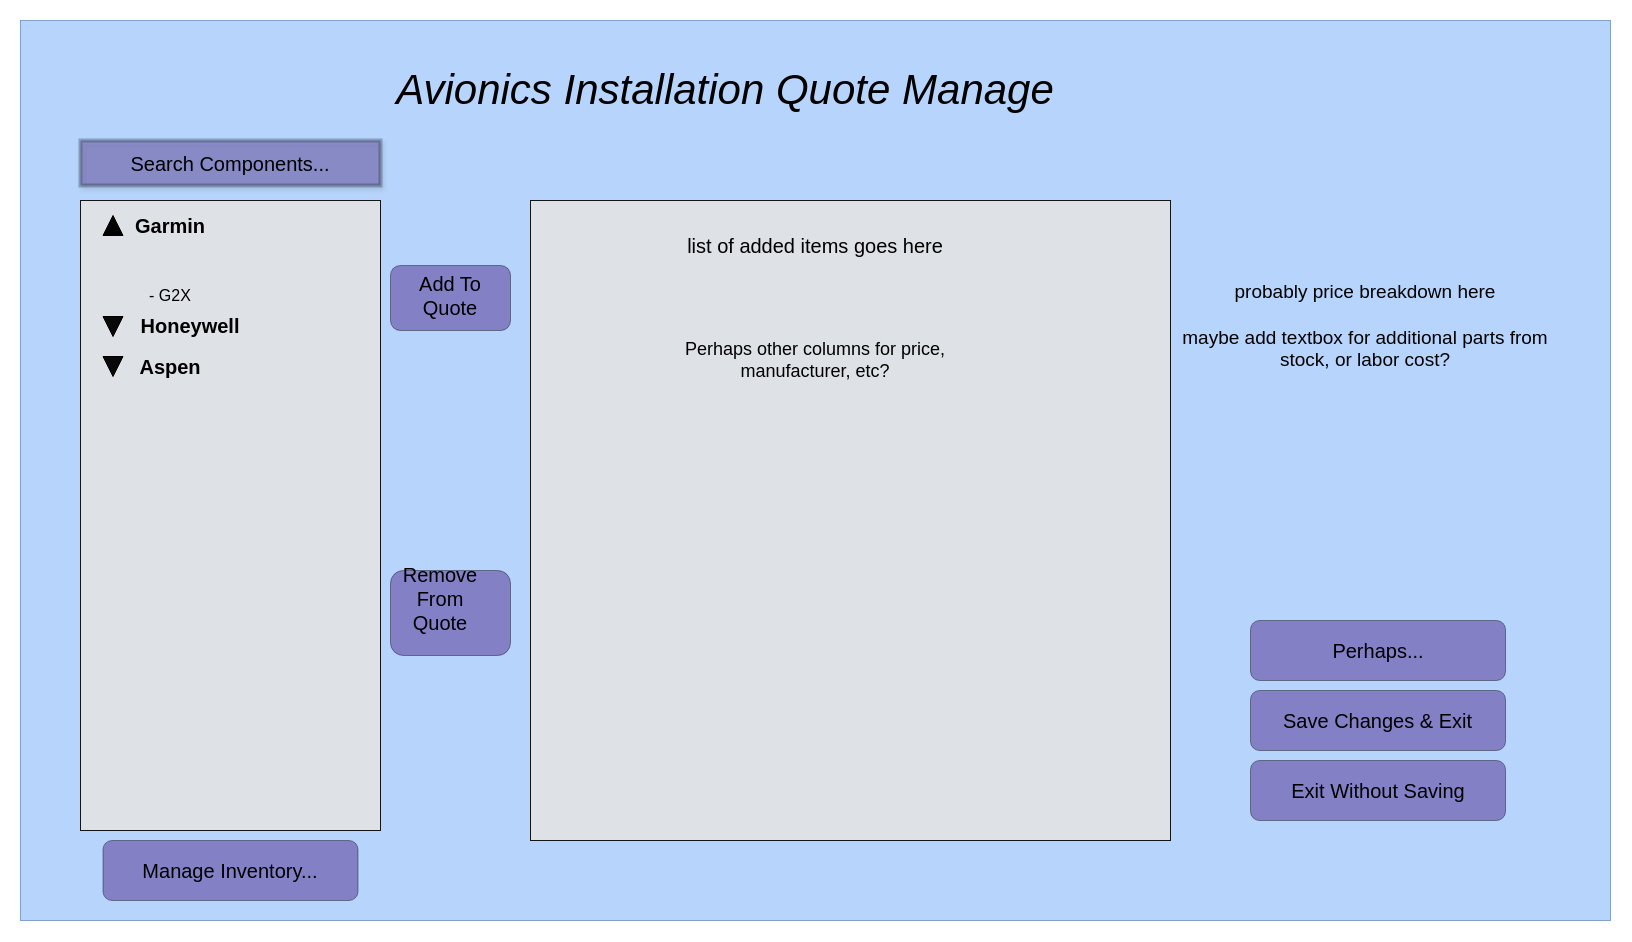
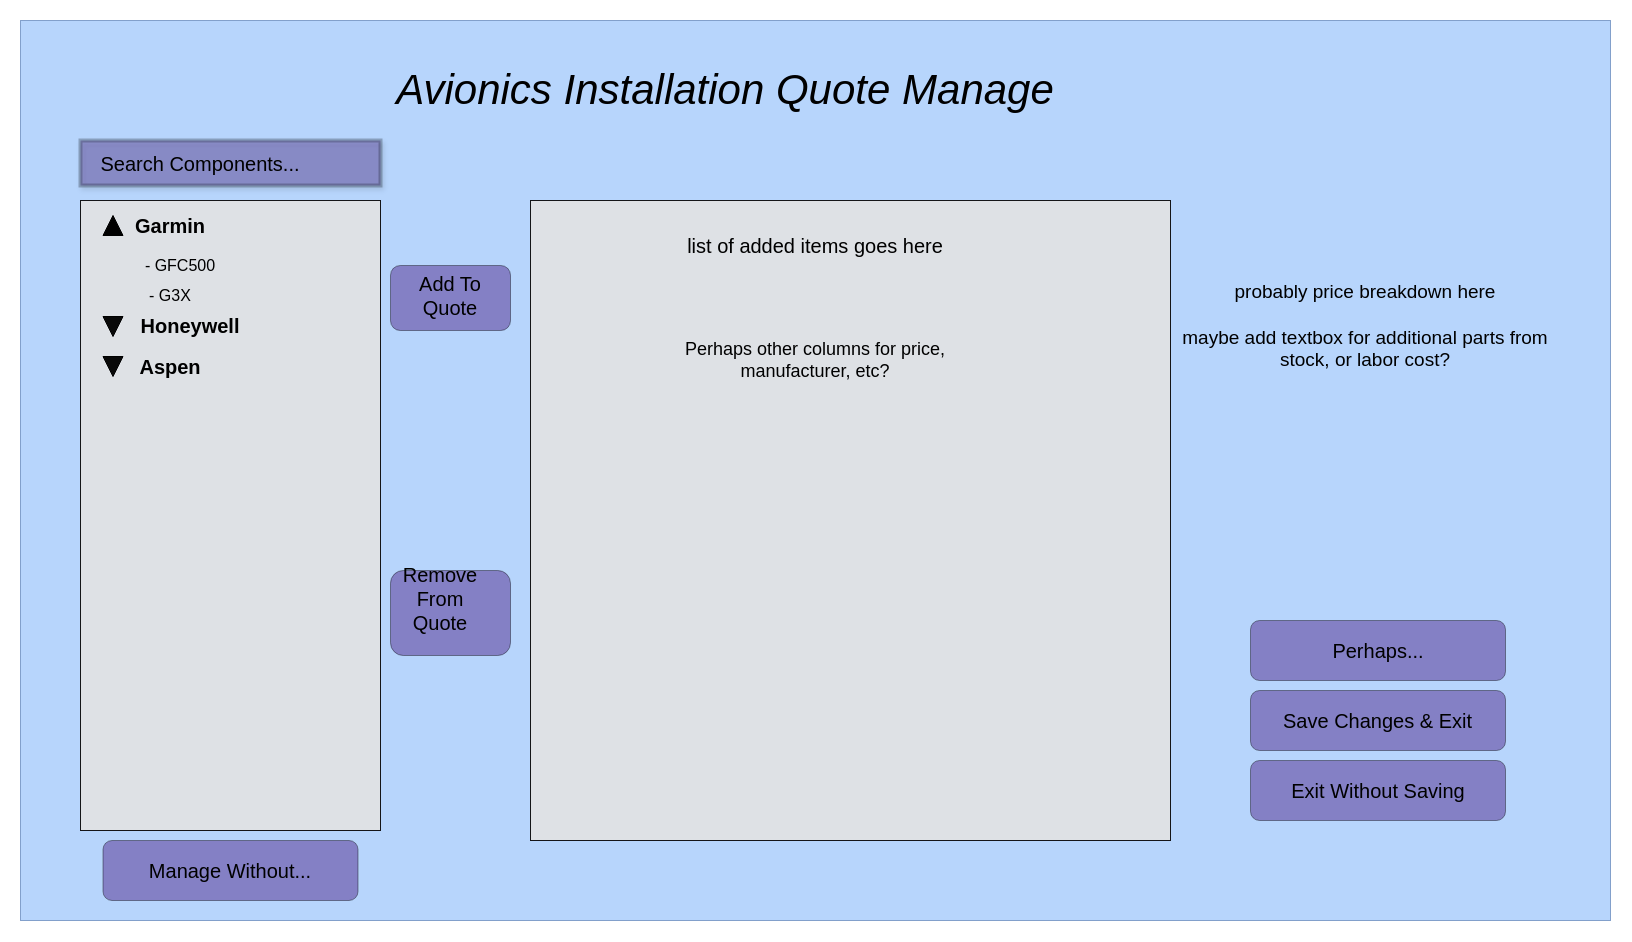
- <mxCell id="6" value="&lt;font style=&quot;font-size: 20px&quot;&gt;Search Components...&lt;/font&gt;" style="text;html=1;strokeColor=none;fillColor=none;align=center;verticalAlign=middle;whiteSpace=wrap;rounded=0;shadow=1;glass=0;sketch=0;opacity=30;" parent="1" vertex="1"><mxGeometry x="115" y="151.25" width="230" height="22.5" as="geometry" /></mxCell>
+ <mxCell id="6" value="&lt;font style=&quot;font-size: 20px&quot;&gt;Search Components...&lt;/font&gt;" style="text;html=1;strokeColor=none;fillColor=none;align=center;verticalAlign=middle;whiteSpace=wrap;rounded=0;shadow=1;glass=0;sketch=0;opacity=30;" parent="1" vertex="1"><mxGeometry x="85" y="151.25" width="230" height="22.5" as="geometry" /></mxCell>
+ <mxCell id="12" value="&lt;font style=&quot;font-size: 16px&quot;&gt;- GFC500&lt;/font&gt;" style="text;html=1;strokeColor=none;fillColor=none;align=center;verticalAlign=middle;whiteSpace=wrap;rounded=0;" vertex="1" parent="1"><mxGeometry x="130" y="250" width="100" height="30" as="geometry" /></mxCell>
- <mxCell id="13" value="&lt;span style=&quot;font-size: 16px&quot;&gt;- G2X&lt;/span&gt;" style="text;html=1;strokeColor=none;fillColor=none;align=center;verticalAlign=middle;whiteSpace=wrap;rounded=0;" vertex="1" parent="1"><mxGeometry x="120" y="280" width="100" height="30" as="geometry" /></mxCell>
+ <mxCell id="13" value="&lt;span style=&quot;font-size: 16px&quot;&gt;- G3X&lt;/span&gt;" style="text;html=1;strokeColor=none;fillColor=none;align=center;verticalAlign=middle;whiteSpace=wrap;rounded=0;" vertex="1" parent="1"><mxGeometry x="120" y="280" width="100" height="30" as="geometry" /></mxCell>
- <mxCell id="8" value="&lt;font style=&quot;font-size: 20px&quot;&gt;Manage Inventory...&lt;/font&gt;" style="text;html=1;strokeColor=none;fillColor=none;align=center;verticalAlign=middle;whiteSpace=wrap;rounded=0;" vertex="1" parent="1"><mxGeometry x="140" y="840" width="180" height="60" as="geometry" /></mxCell>
+ <mxCell id="8" value="&lt;font style=&quot;font-size: 20px&quot;&gt;Manage Without...&lt;/font&gt;" style="text;html=1;strokeColor=none;fillColor=none;align=center;verticalAlign=middle;whiteSpace=wrap;rounded=0;" vertex="1" parent="1"><mxGeometry x="140" y="840" width="180" height="60" as="geometry" /></mxCell>
